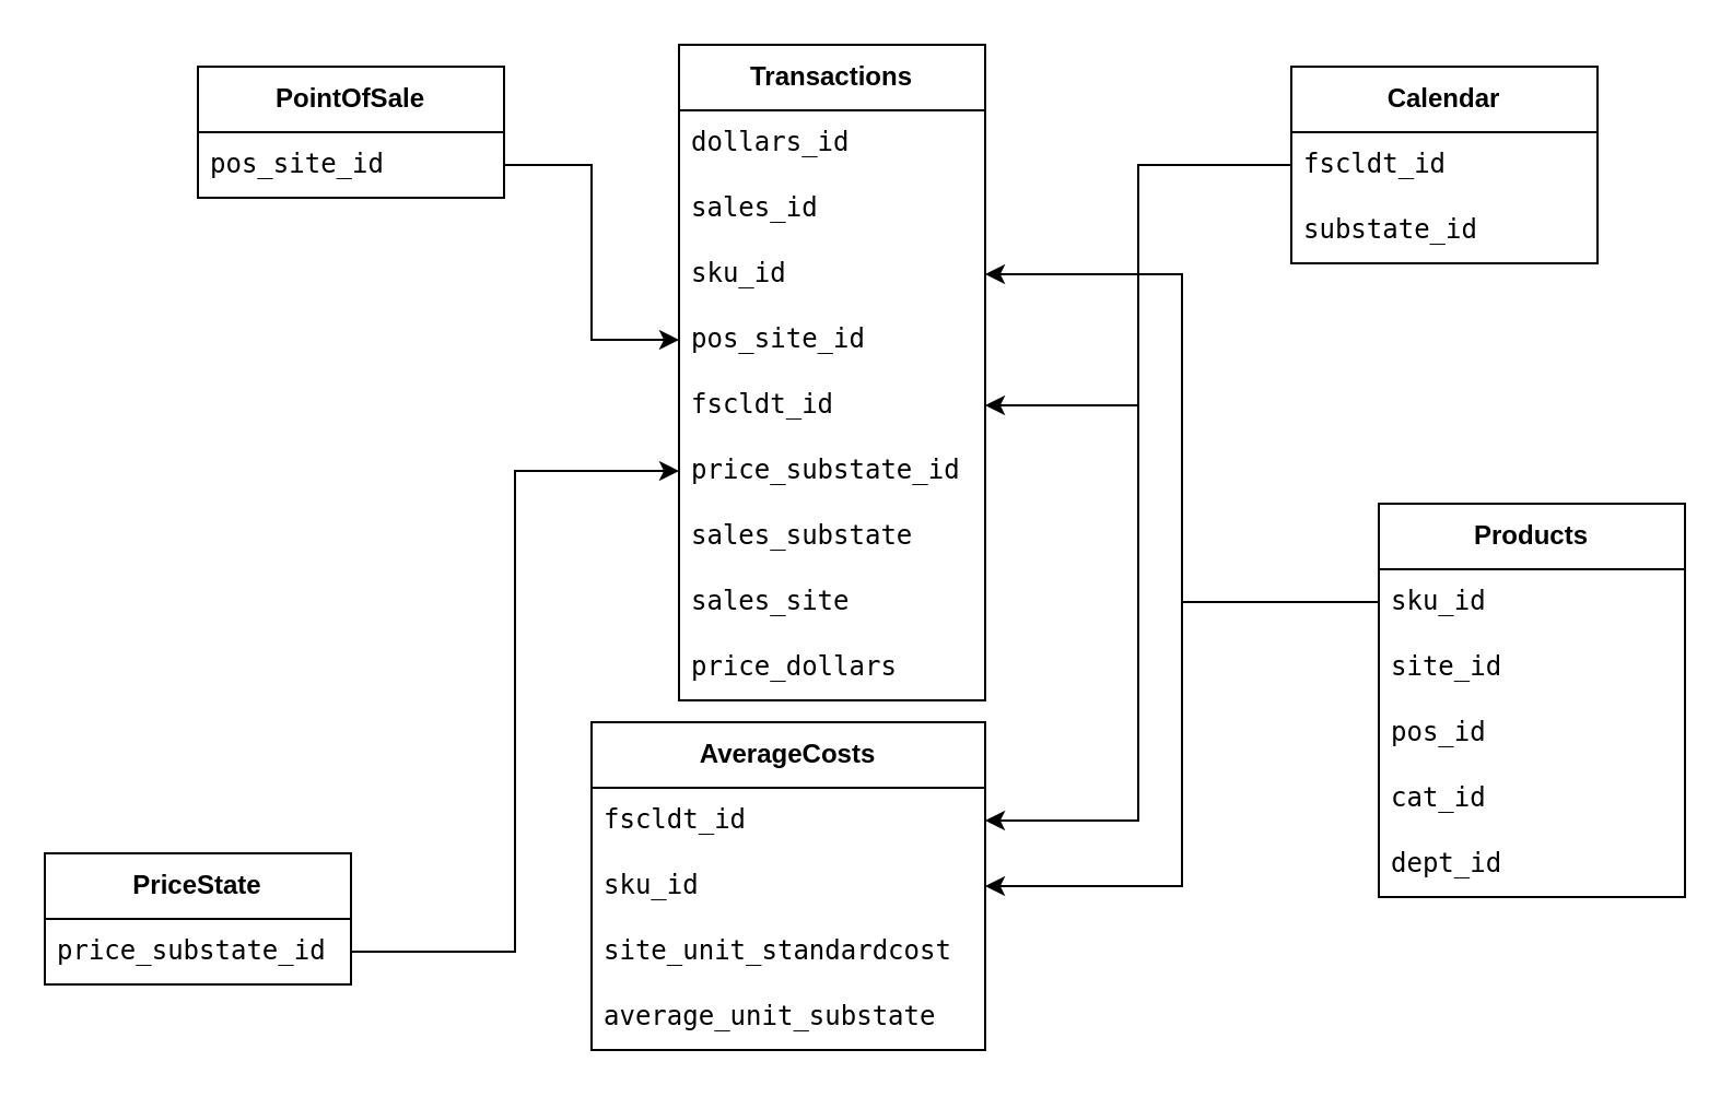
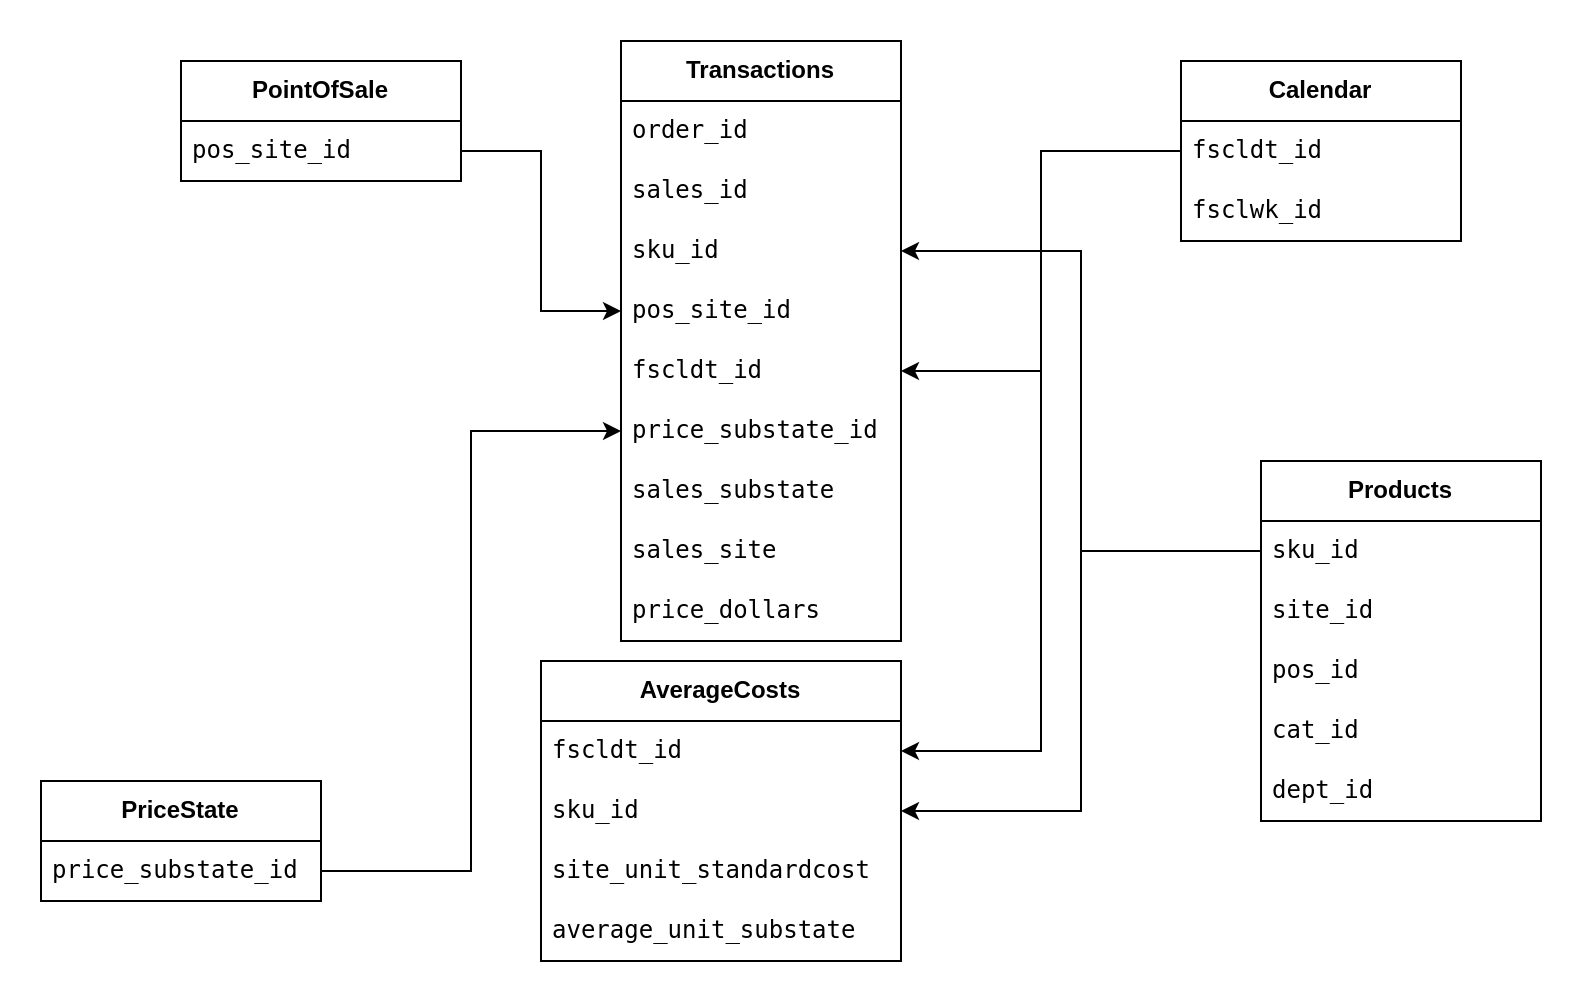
- <mxCell id="16" value="&lt;code data-end=&quot;556&quot; data-start=&quot;546&quot;&gt;dollars_id&lt;/code&gt;" style="text;strokeColor=none;fillColor=none;align=left;verticalAlign=middle;spacingLeft=4;spacingRight=4;overflow=hidden;points=[[0,0.5],[1,0.5]];portConstraint=eastwest;rotatable=0;whiteSpace=wrap;html=1;" vertex="1" parent="15"><mxGeometry y="30" width="140" height="30" as="geometry" /></mxCell>
+ <mxCell id="16" value="&lt;code data-end=&quot;556&quot; data-start=&quot;546&quot;&gt;order_id&lt;/code&gt;" style="text;strokeColor=none;fillColor=none;align=left;verticalAlign=middle;spacingLeft=4;spacingRight=4;overflow=hidden;points=[[0,0.5],[1,0.5]];portConstraint=eastwest;rotatable=0;whiteSpace=wrap;html=1;" vertex="1" parent="15"><mxGeometry y="30" width="140" height="30" as="geometry" /></mxCell>
- <mxCell id="12" value="&lt;code data-end=&quot;466&quot; data-start=&quot;455&quot;&gt;substate_id&lt;/code&gt;" style="text;strokeColor=none;fillColor=none;align=left;verticalAlign=middle;spacingLeft=4;spacingRight=4;overflow=hidden;points=[[0,0.5],[1,0.5]];portConstraint=eastwest;rotatable=0;whiteSpace=wrap;html=1;" vertex="1" parent="10"><mxGeometry y="60" width="140" height="30" as="geometry" /></mxCell>
+ <mxCell id="12" value="&lt;code data-end=&quot;466&quot; data-start=&quot;455&quot;&gt;fsclwk_id&lt;/code&gt;" style="text;strokeColor=none;fillColor=none;align=left;verticalAlign=middle;spacingLeft=4;spacingRight=4;overflow=hidden;points=[[0,0.5],[1,0.5]];portConstraint=eastwest;rotatable=0;whiteSpace=wrap;html=1;" vertex="1" parent="10"><mxGeometry y="60" width="140" height="30" as="geometry" /></mxCell>
